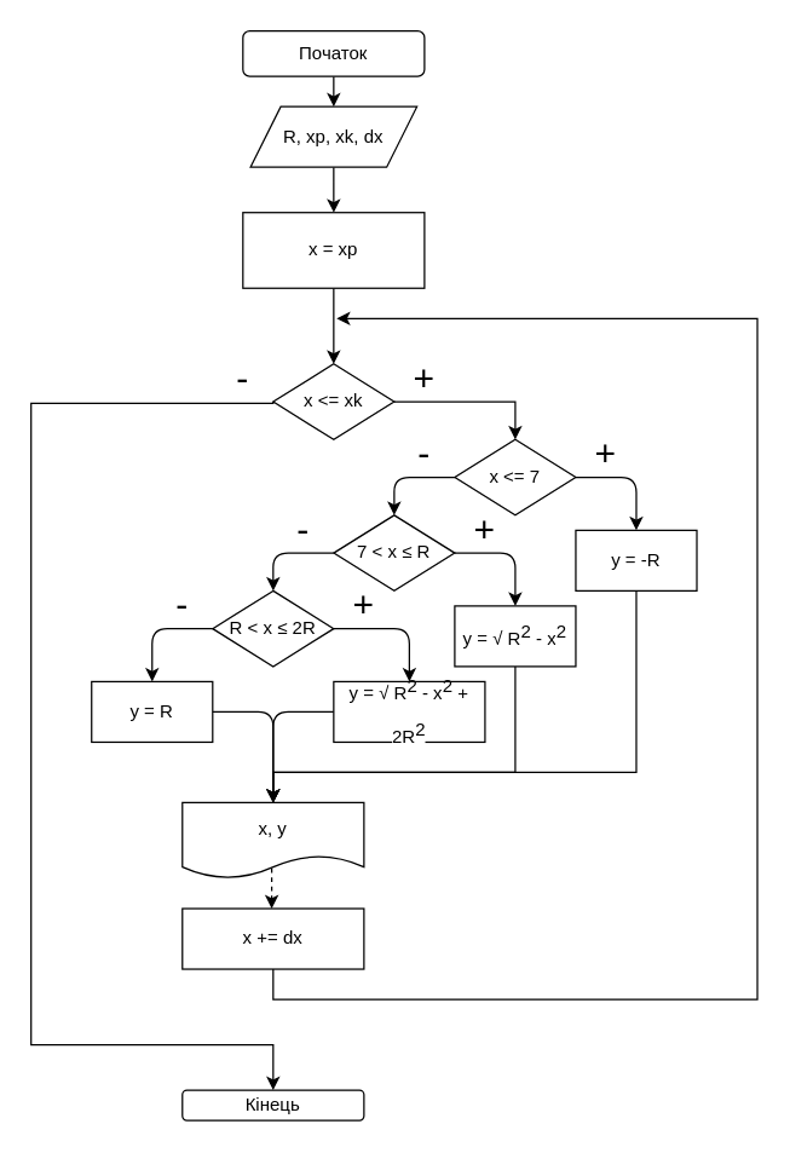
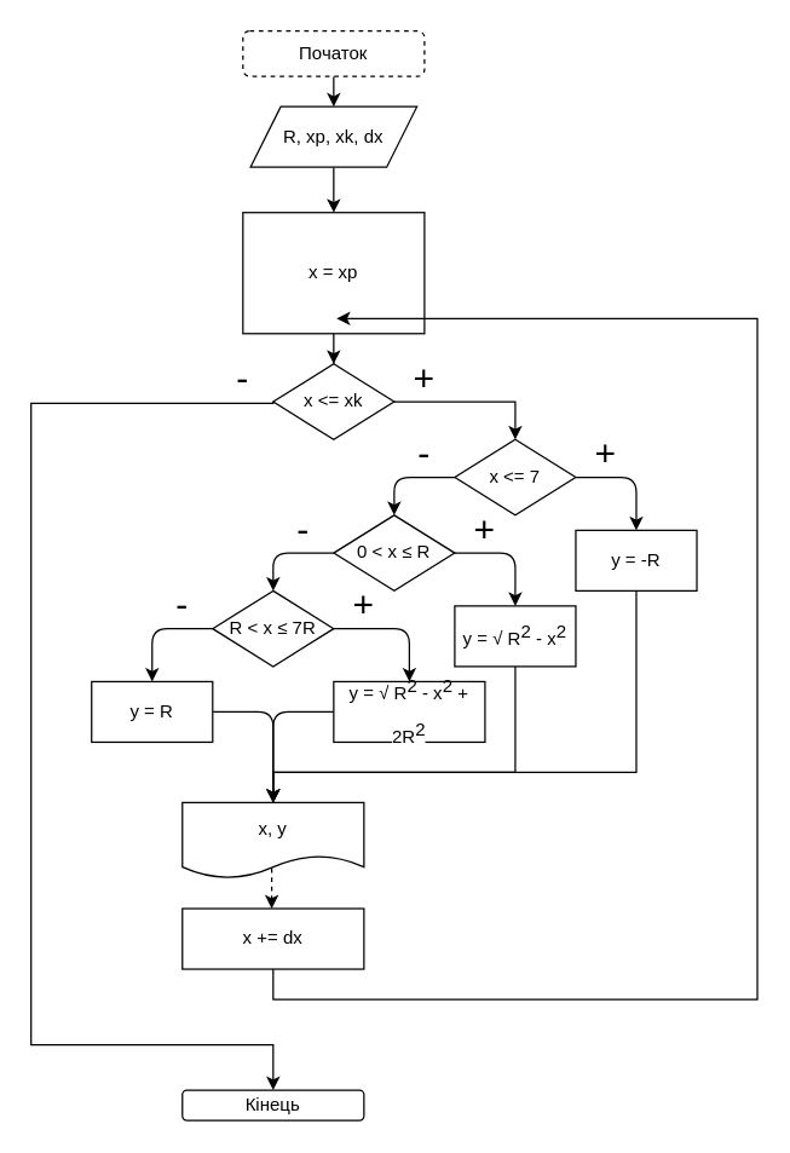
- <mxCell id="3" value="Початок" style="rounded=1;whiteSpace=wrap;html=1;sketch=0;" vertex="1" parent="1"><mxGeometry x="160" y="20" width="120" height="30" as="geometry" /></mxCell>
+ <mxCell id="3" value="Початок" style="rounded=1;whiteSpace=wrap;html=1;sketch=0;dashed=1;" vertex="1" parent="1"><mxGeometry x="160" y="20" width="120" height="30" as="geometry" /></mxCell>
- <mxCell id="7" value="x = xp" style="rounded=0;whiteSpace=wrap;html=1;" vertex="1" parent="1"><mxGeometry x="160" y="140" width="120" height="50" as="geometry" /></mxCell>
+ <mxCell id="7" value="x = xp" style="rounded=0;whiteSpace=wrap;html=1;" vertex="1" parent="1"><mxGeometry x="160" y="140" width="120" height="80" as="geometry" /></mxCell>
- <mxCell id="18" value="&lt;span lang=&quot;UK-UA&quot; class=&quot;TextRun  BCX0 SCXW130612155&quot; style=&quot;animation: 0s ease 0s 1 normal none running none ; appearance: none ; backface-visibility: visible ; background: none 0% 0% / auto repeat scroll padding-box border-box rgba(0 , 0 , 0 , 0) ; border-color: rgb(0 , 0 , 0) ; border-collapse: separate ; border-width: 0px ; border-style: none ; border-spacing: 0px ; border-radius: 0px ; box-shadow: none ; box-sizing: content-box ; caption-side: top ; clear: none ; clip: auto ; content: normal ; cursor: text ; direction: ltr ; display: inline ; empty-cells: show ; float: none ; font-family: &amp;#34;wordvisi_msfontservice&amp;#34; , &amp;#34;calibri&amp;#34; , &amp;#34;calibri_embeddedfont&amp;#34; , &amp;#34;calibri_msfontservice&amp;#34; , sans-serif ; height: auto ; line-height: 23.742px ; list-style: outside none disc ; margin: 0px ; max-height: none ; max-width: none ; min-height: 0px ; min-width: 0px ; opacity: 1 ; outline: rgb(0 , 0 , 0) none 0px ; overflow: visible ; overflow-wrap: break-word ; padding: 0px ; perspective: none ; perspective-origin: 0px 0px ; position: static ; resize: none ; speak: normal ; table-layout: auto ; text-align: left ; text-indent: 47px ; text-overflow: clip ; text-shadow: none ; transform: none ; transform-origin: 0px 0px ; transform-style: flat ; transition: all 0s ease 0s ; unicode-bidi: normal ; vertical-align: baseline ; visibility: visible ; width: auto ; word-break: normal ; z-index: auto ; zoom: 1&quot;&gt;&lt;span class=&quot;NormalTextRun  BCX0 SCXW130612155&quot;&gt;&lt;font style=&quot;font-size: 12px&quot;&gt;7 &amp;lt; x&amp;nbsp;≤ R&lt;/font&gt;&lt;/span&gt;&lt;/span&gt;" style="rhombus;whiteSpace=wrap;html=1;rounded=0;sketch=0;" vertex="1" parent="1"><mxGeometry x="220" y="340" width="80" height="50" as="geometry" /></mxCell>
+ <mxCell id="18" value="&lt;span lang=&quot;UK-UA&quot; class=&quot;TextRun  BCX0 SCXW130612155&quot; style=&quot;animation: 0s ease 0s 1 normal none running none ; appearance: none ; backface-visibility: visible ; background: none 0% 0% / auto repeat scroll padding-box border-box rgba(0 , 0 , 0 , 0) ; border-color: rgb(0 , 0 , 0) ; border-collapse: separate ; border-width: 0px ; border-style: none ; border-spacing: 0px ; border-radius: 0px ; box-shadow: none ; box-sizing: content-box ; caption-side: top ; clear: none ; clip: auto ; content: normal ; cursor: text ; direction: ltr ; display: inline ; empty-cells: show ; float: none ; font-family: &amp;#34;wordvisi_msfontservice&amp;#34; , &amp;#34;calibri&amp;#34; , &amp;#34;calibri_embeddedfont&amp;#34; , &amp;#34;calibri_msfontservice&amp;#34; , sans-serif ; height: auto ; line-height: 23.742px ; list-style: outside none disc ; margin: 0px ; max-height: none ; max-width: none ; min-height: 0px ; min-width: 0px ; opacity: 1 ; outline: rgb(0 , 0 , 0) none 0px ; overflow: visible ; overflow-wrap: break-word ; padding: 0px ; perspective: none ; perspective-origin: 0px 0px ; position: static ; resize: none ; speak: normal ; table-layout: auto ; text-align: left ; text-indent: 47px ; text-overflow: clip ; text-shadow: none ; transform: none ; transform-origin: 0px 0px ; transform-style: flat ; transition: all 0s ease 0s ; unicode-bidi: normal ; vertical-align: baseline ; visibility: visible ; width: auto ; word-break: normal ; z-index: auto ; zoom: 1&quot;&gt;&lt;span class=&quot;NormalTextRun  BCX0 SCXW130612155&quot;&gt;&lt;font style=&quot;font-size: 12px&quot;&gt;0 &amp;lt; x&amp;nbsp;≤ R&lt;/font&gt;&lt;/span&gt;&lt;/span&gt;" style="rhombus;whiteSpace=wrap;html=1;rounded=0;sketch=0;" vertex="1" parent="1"><mxGeometry x="220" y="340" width="80" height="50" as="geometry" /></mxCell>
- <mxCell id="23" value="&lt;span lang=&quot;UK-UA&quot; class=&quot;TextRun  BCX0 SCXW139982318&quot; style=&quot;animation: 0s ease 0s 1 normal none running none ; appearance: none ; backface-visibility: visible ; background: none 0% 0% / auto repeat scroll padding-box border-box rgba(0 , 0 , 0 , 0) ; border-color: rgb(0 , 0 , 0) ; border-collapse: separate ; border-width: 0px ; border-style: none ; border-spacing: 0px ; border-radius: 0px ; box-shadow: none ; box-sizing: content-box ; caption-side: top ; clear: none ; clip: auto ; content: normal ; cursor: text ; direction: ltr ; display: inline ; empty-cells: show ; float: none ; font-family: &amp;#34;wordvisi_msfontservice&amp;#34; , &amp;#34;calibri&amp;#34; , &amp;#34;calibri_embeddedfont&amp;#34; , &amp;#34;calibri_msfontservice&amp;#34; , sans-serif ; height: auto ; line-height: 23.742px ; list-style: outside none disc ; margin: 0px ; max-height: none ; max-width: none ; min-height: 0px ; min-width: 0px ; opacity: 1 ; outline: rgb(0 , 0 , 0) none 0px ; overflow: visible ; overflow-wrap: break-word ; padding: 0px ; perspective: none ; perspective-origin: 0px 0px ; position: static ; resize: none ; speak: normal ; table-layout: auto ; text-align: left ; text-indent: 47px ; text-overflow: clip ; text-shadow: none ; transform: none ; transform-origin: 0px 0px ; transform-style: flat ; transition: all 0s ease 0s ; unicode-bidi: normal ; vertical-align: baseline ; visibility: visible ; width: auto ; word-break: normal ; z-index: auto ; zoom: 1&quot;&gt;&lt;span class=&quot;NormalTextRun  BCX0 SCXW139982318&quot;&gt;&lt;font style=&quot;font-size: 12px&quot;&gt;R &amp;lt; x&amp;nbsp;≤ 2R&lt;/font&gt;&lt;/span&gt;&lt;/span&gt;" style="rhombus;whiteSpace=wrap;html=1;rounded=0;sketch=0;" vertex="1" parent="1"><mxGeometry x="140" y="390" width="80" height="50" as="geometry" /></mxCell>
+ <mxCell id="23" value="&lt;span lang=&quot;UK-UA&quot; class=&quot;TextRun  BCX0 SCXW139982318&quot; style=&quot;animation: 0s ease 0s 1 normal none running none ; appearance: none ; backface-visibility: visible ; background: none 0% 0% / auto repeat scroll padding-box border-box rgba(0 , 0 , 0 , 0) ; border-color: rgb(0 , 0 , 0) ; border-collapse: separate ; border-width: 0px ; border-style: none ; border-spacing: 0px ; border-radius: 0px ; box-shadow: none ; box-sizing: content-box ; caption-side: top ; clear: none ; clip: auto ; content: normal ; cursor: text ; direction: ltr ; display: inline ; empty-cells: show ; float: none ; font-family: &amp;#34;wordvisi_msfontservice&amp;#34; , &amp;#34;calibri&amp;#34; , &amp;#34;calibri_embeddedfont&amp;#34; , &amp;#34;calibri_msfontservice&amp;#34; , sans-serif ; height: auto ; line-height: 23.742px ; list-style: outside none disc ; margin: 0px ; max-height: none ; max-width: none ; min-height: 0px ; min-width: 0px ; opacity: 1 ; outline: rgb(0 , 0 , 0) none 0px ; overflow: visible ; overflow-wrap: break-word ; padding: 0px ; perspective: none ; perspective-origin: 0px 0px ; position: static ; resize: none ; speak: normal ; table-layout: auto ; text-align: left ; text-indent: 47px ; text-overflow: clip ; text-shadow: none ; transform: none ; transform-origin: 0px 0px ; transform-style: flat ; transition: all 0s ease 0s ; unicode-bidi: normal ; vertical-align: baseline ; visibility: visible ; width: auto ; word-break: normal ; z-index: auto ; zoom: 1&quot;&gt;&lt;span class=&quot;NormalTextRun  BCX0 SCXW139982318&quot;&gt;&lt;font style=&quot;font-size: 12px&quot;&gt;R &amp;lt; x&amp;nbsp;≤ 7R&lt;/font&gt;&lt;/span&gt;&lt;/span&gt;" style="rhombus;whiteSpace=wrap;html=1;rounded=0;sketch=0;" vertex="1" parent="1"><mxGeometry x="140" y="390" width="80" height="50" as="geometry" /></mxCell>
